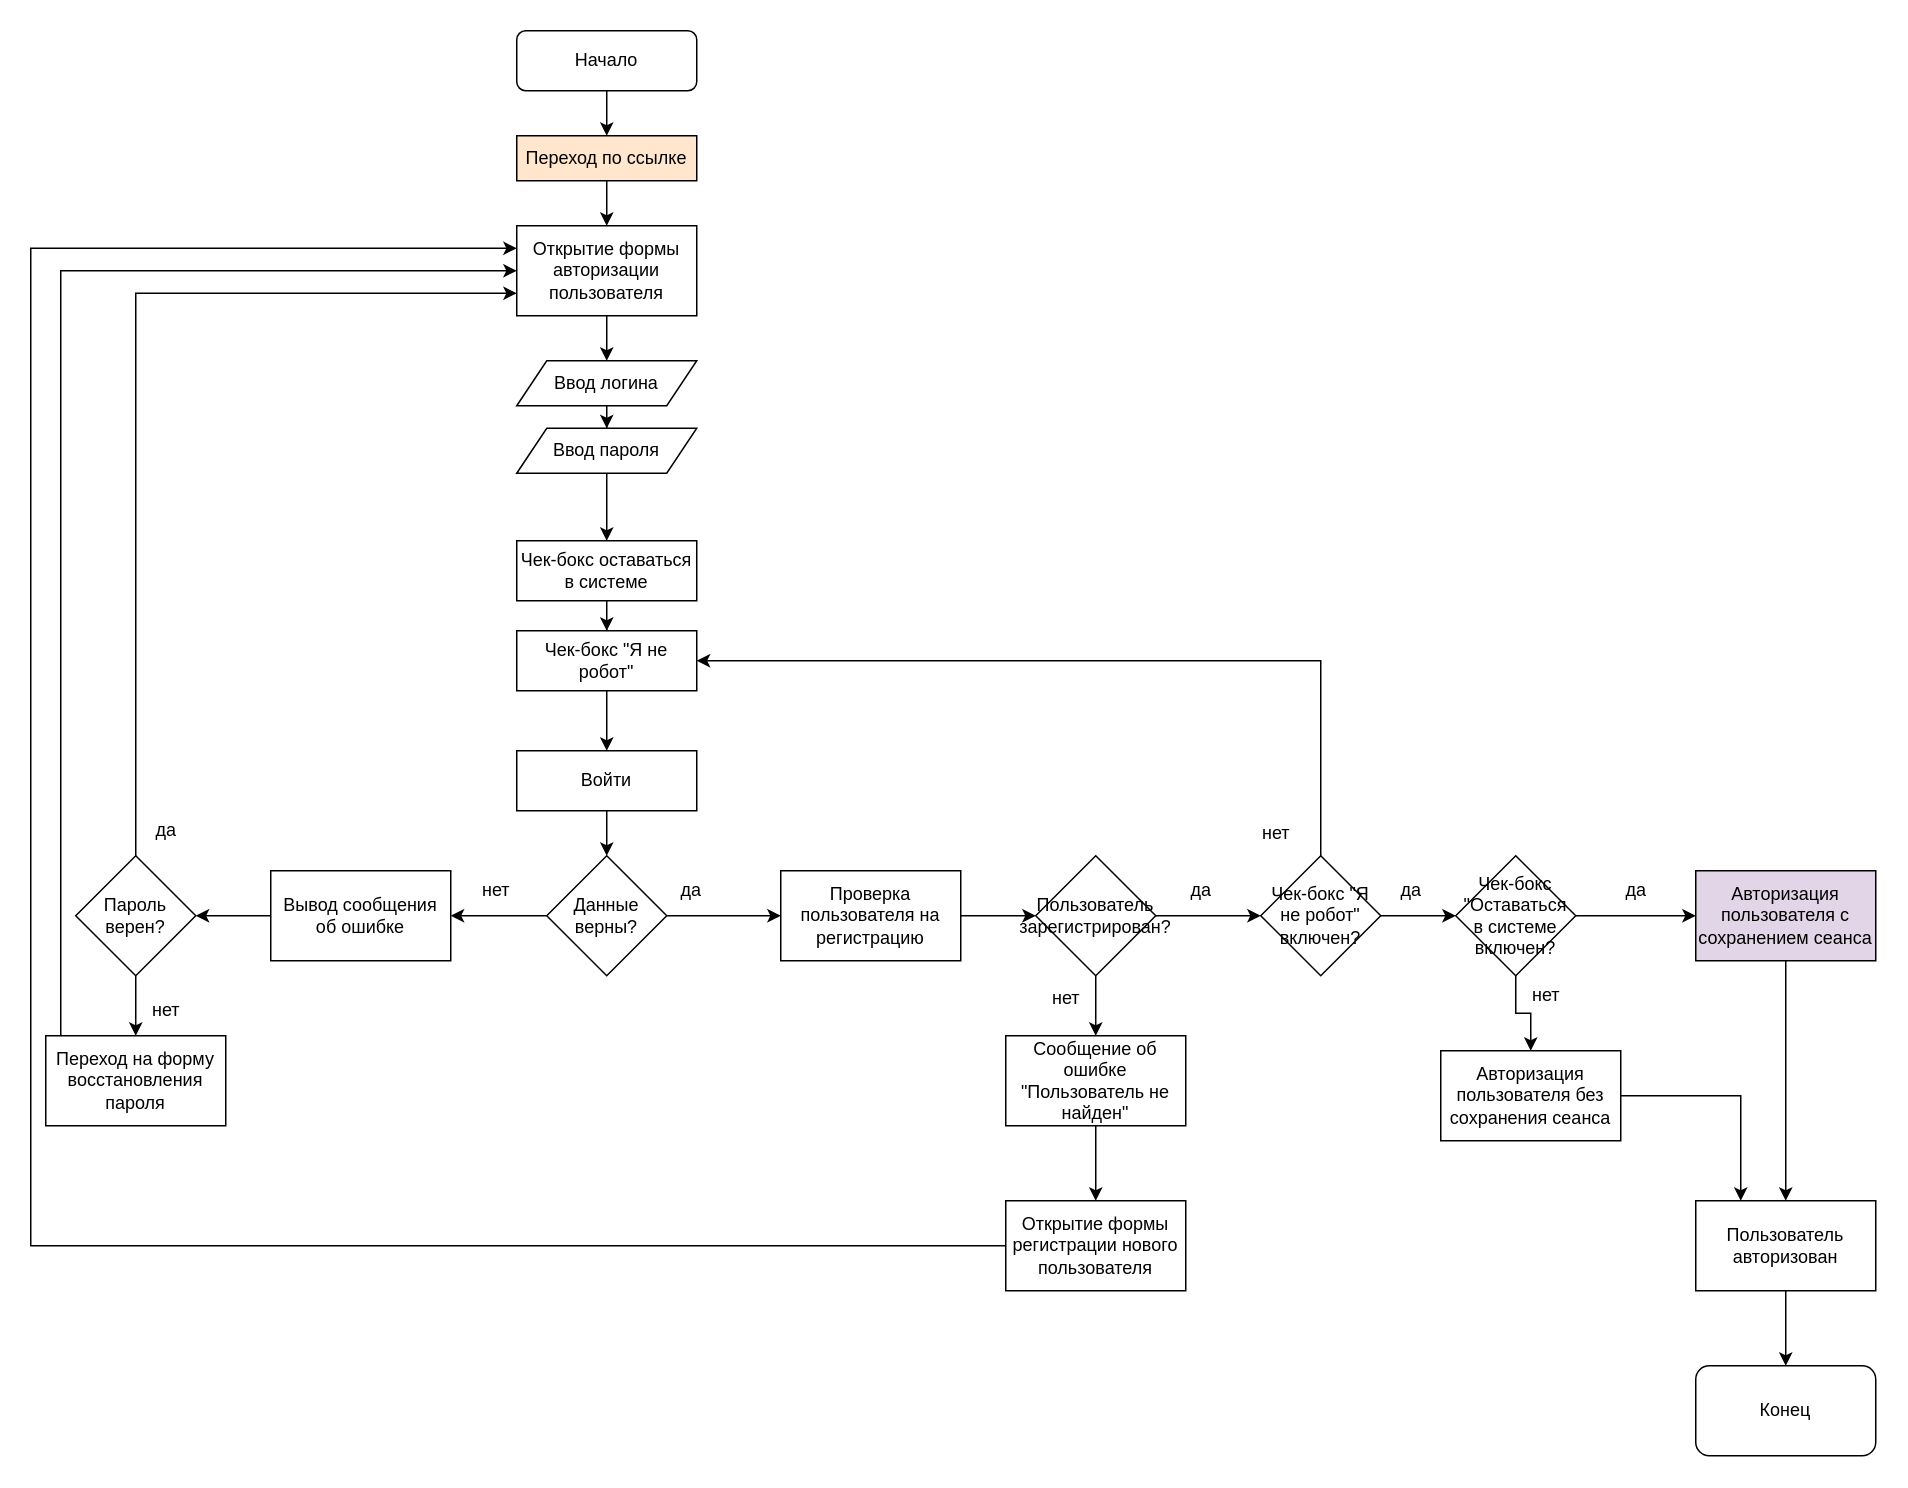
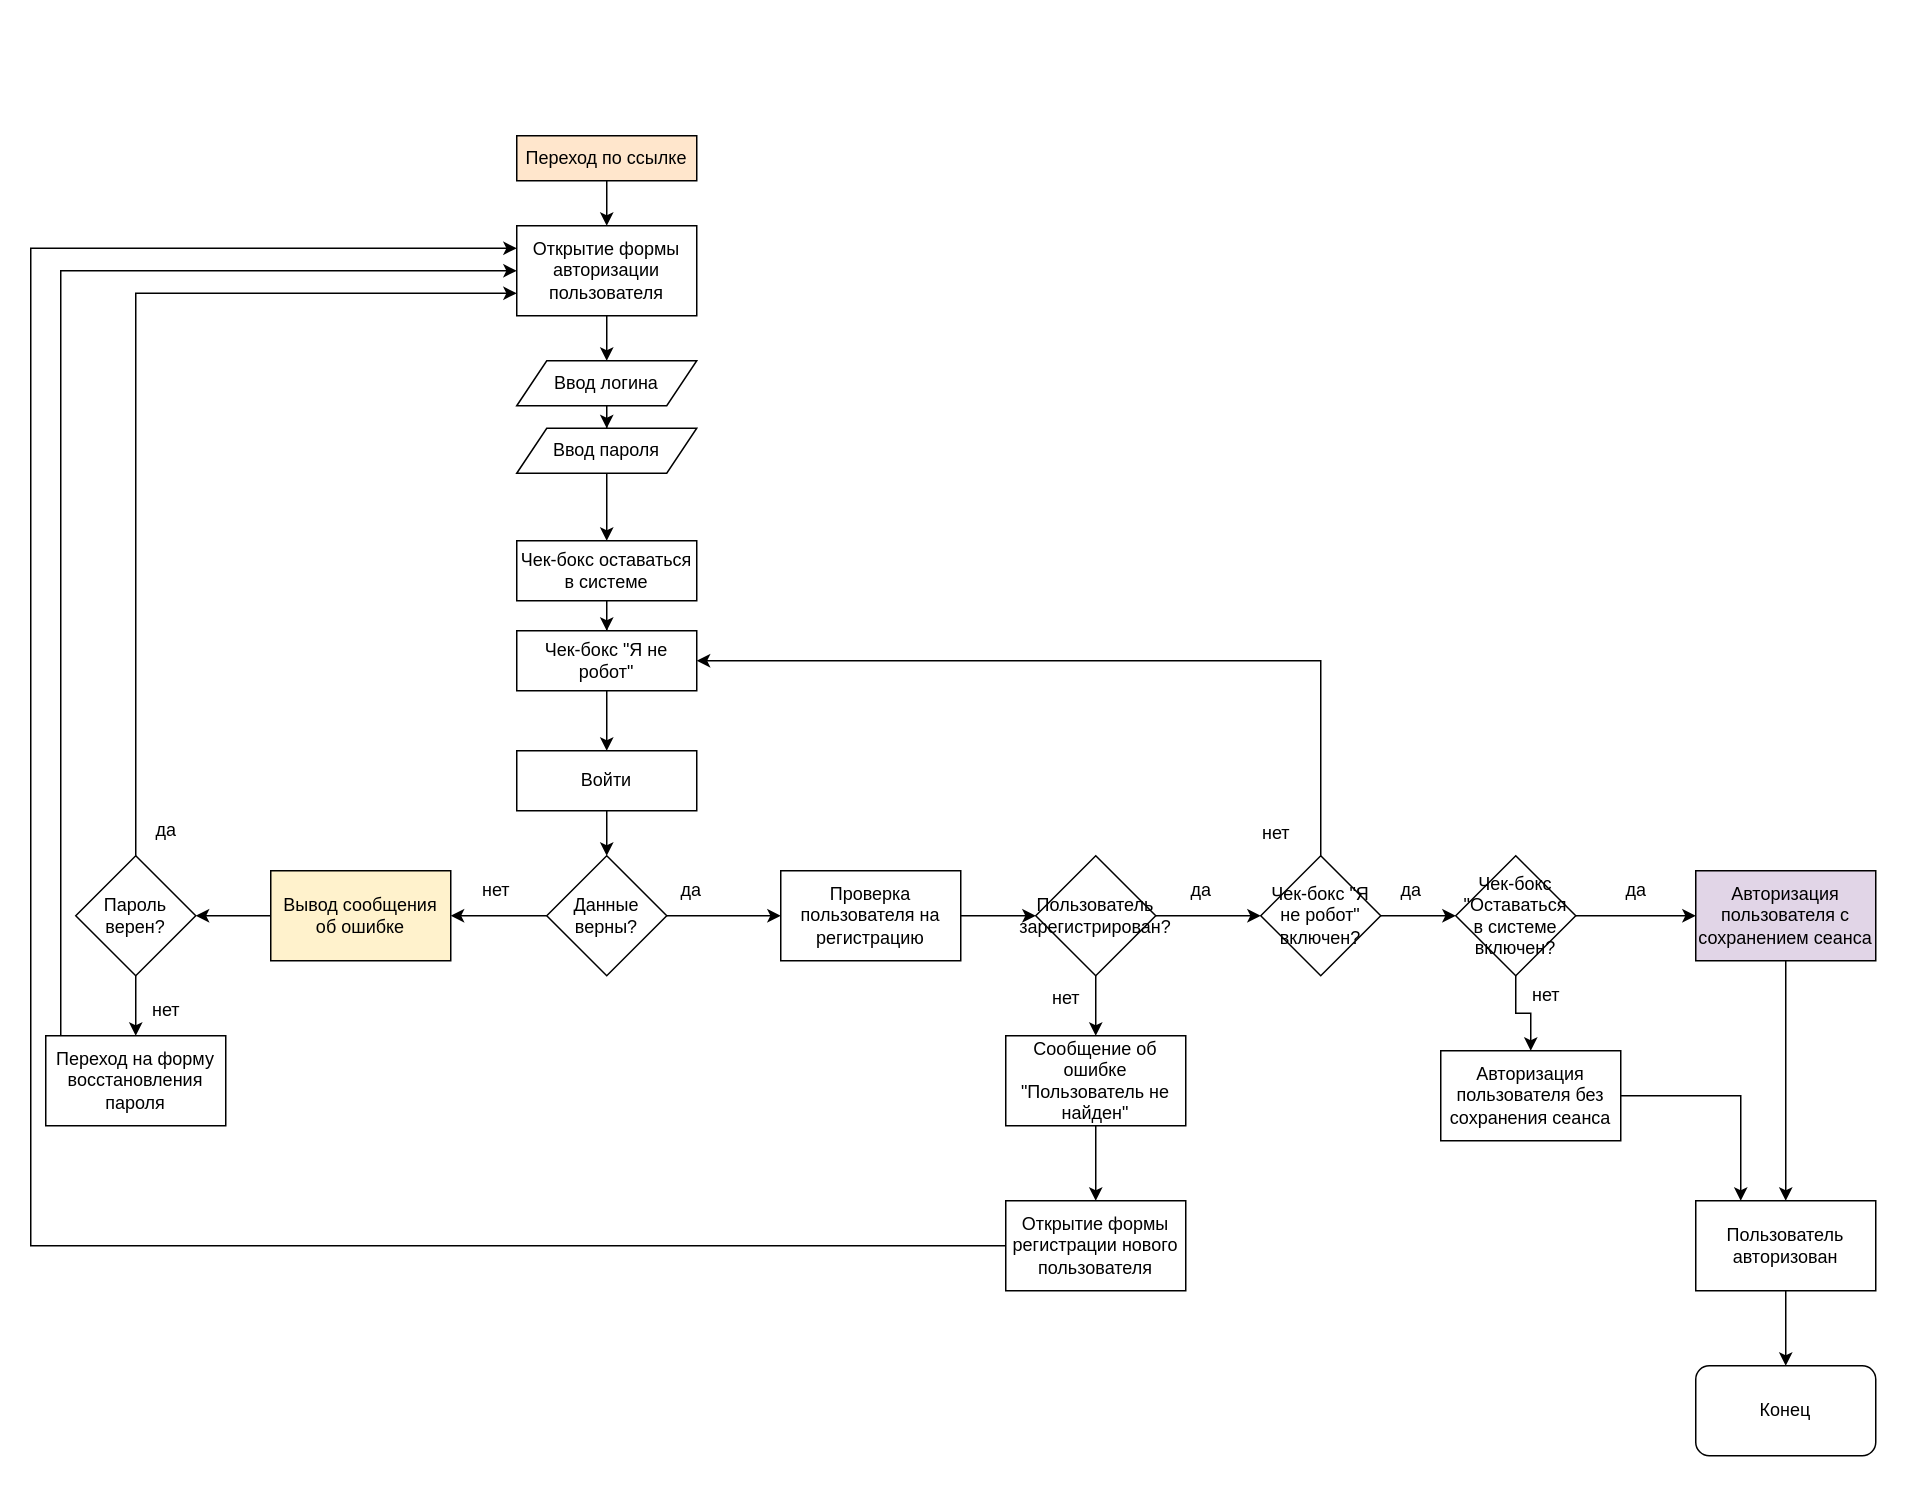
- <mxCell id="3" value="Начало" style="rounded=1;whiteSpace=wrap;html=1;" vertex="1" parent="1"><mxGeometry x="344" y="20" width="120" height="40" as="geometry" /></mxCell>
- <mxCell id="2" style="edgeStyle=orthogonalEdgeStyle;rounded=0;orthogonalLoop=1;jettySize=auto;html=1;entryX=0.5;entryY=0;entryDx=0;entryDy=0;" edge="1" parent="1" source="3" target="5"><mxGeometry relative="1" as="geometry" /></mxCell>
- <mxCell id="22" value="Вывод сообщения об ошибке" style="rounded=0;whiteSpace=wrap;html=1;" vertex="1" parent="1"><mxGeometry x="180" y="580" width="120" height="60" as="geometry" /></mxCell>
+ <mxCell id="22" value="Вывод сообщения об ошибке" style="rounded=0;whiteSpace=wrap;html=1;fillColor=#fff2cc;" vertex="1" parent="1"><mxGeometry x="180" y="580" width="120" height="60" as="geometry" /></mxCell>
